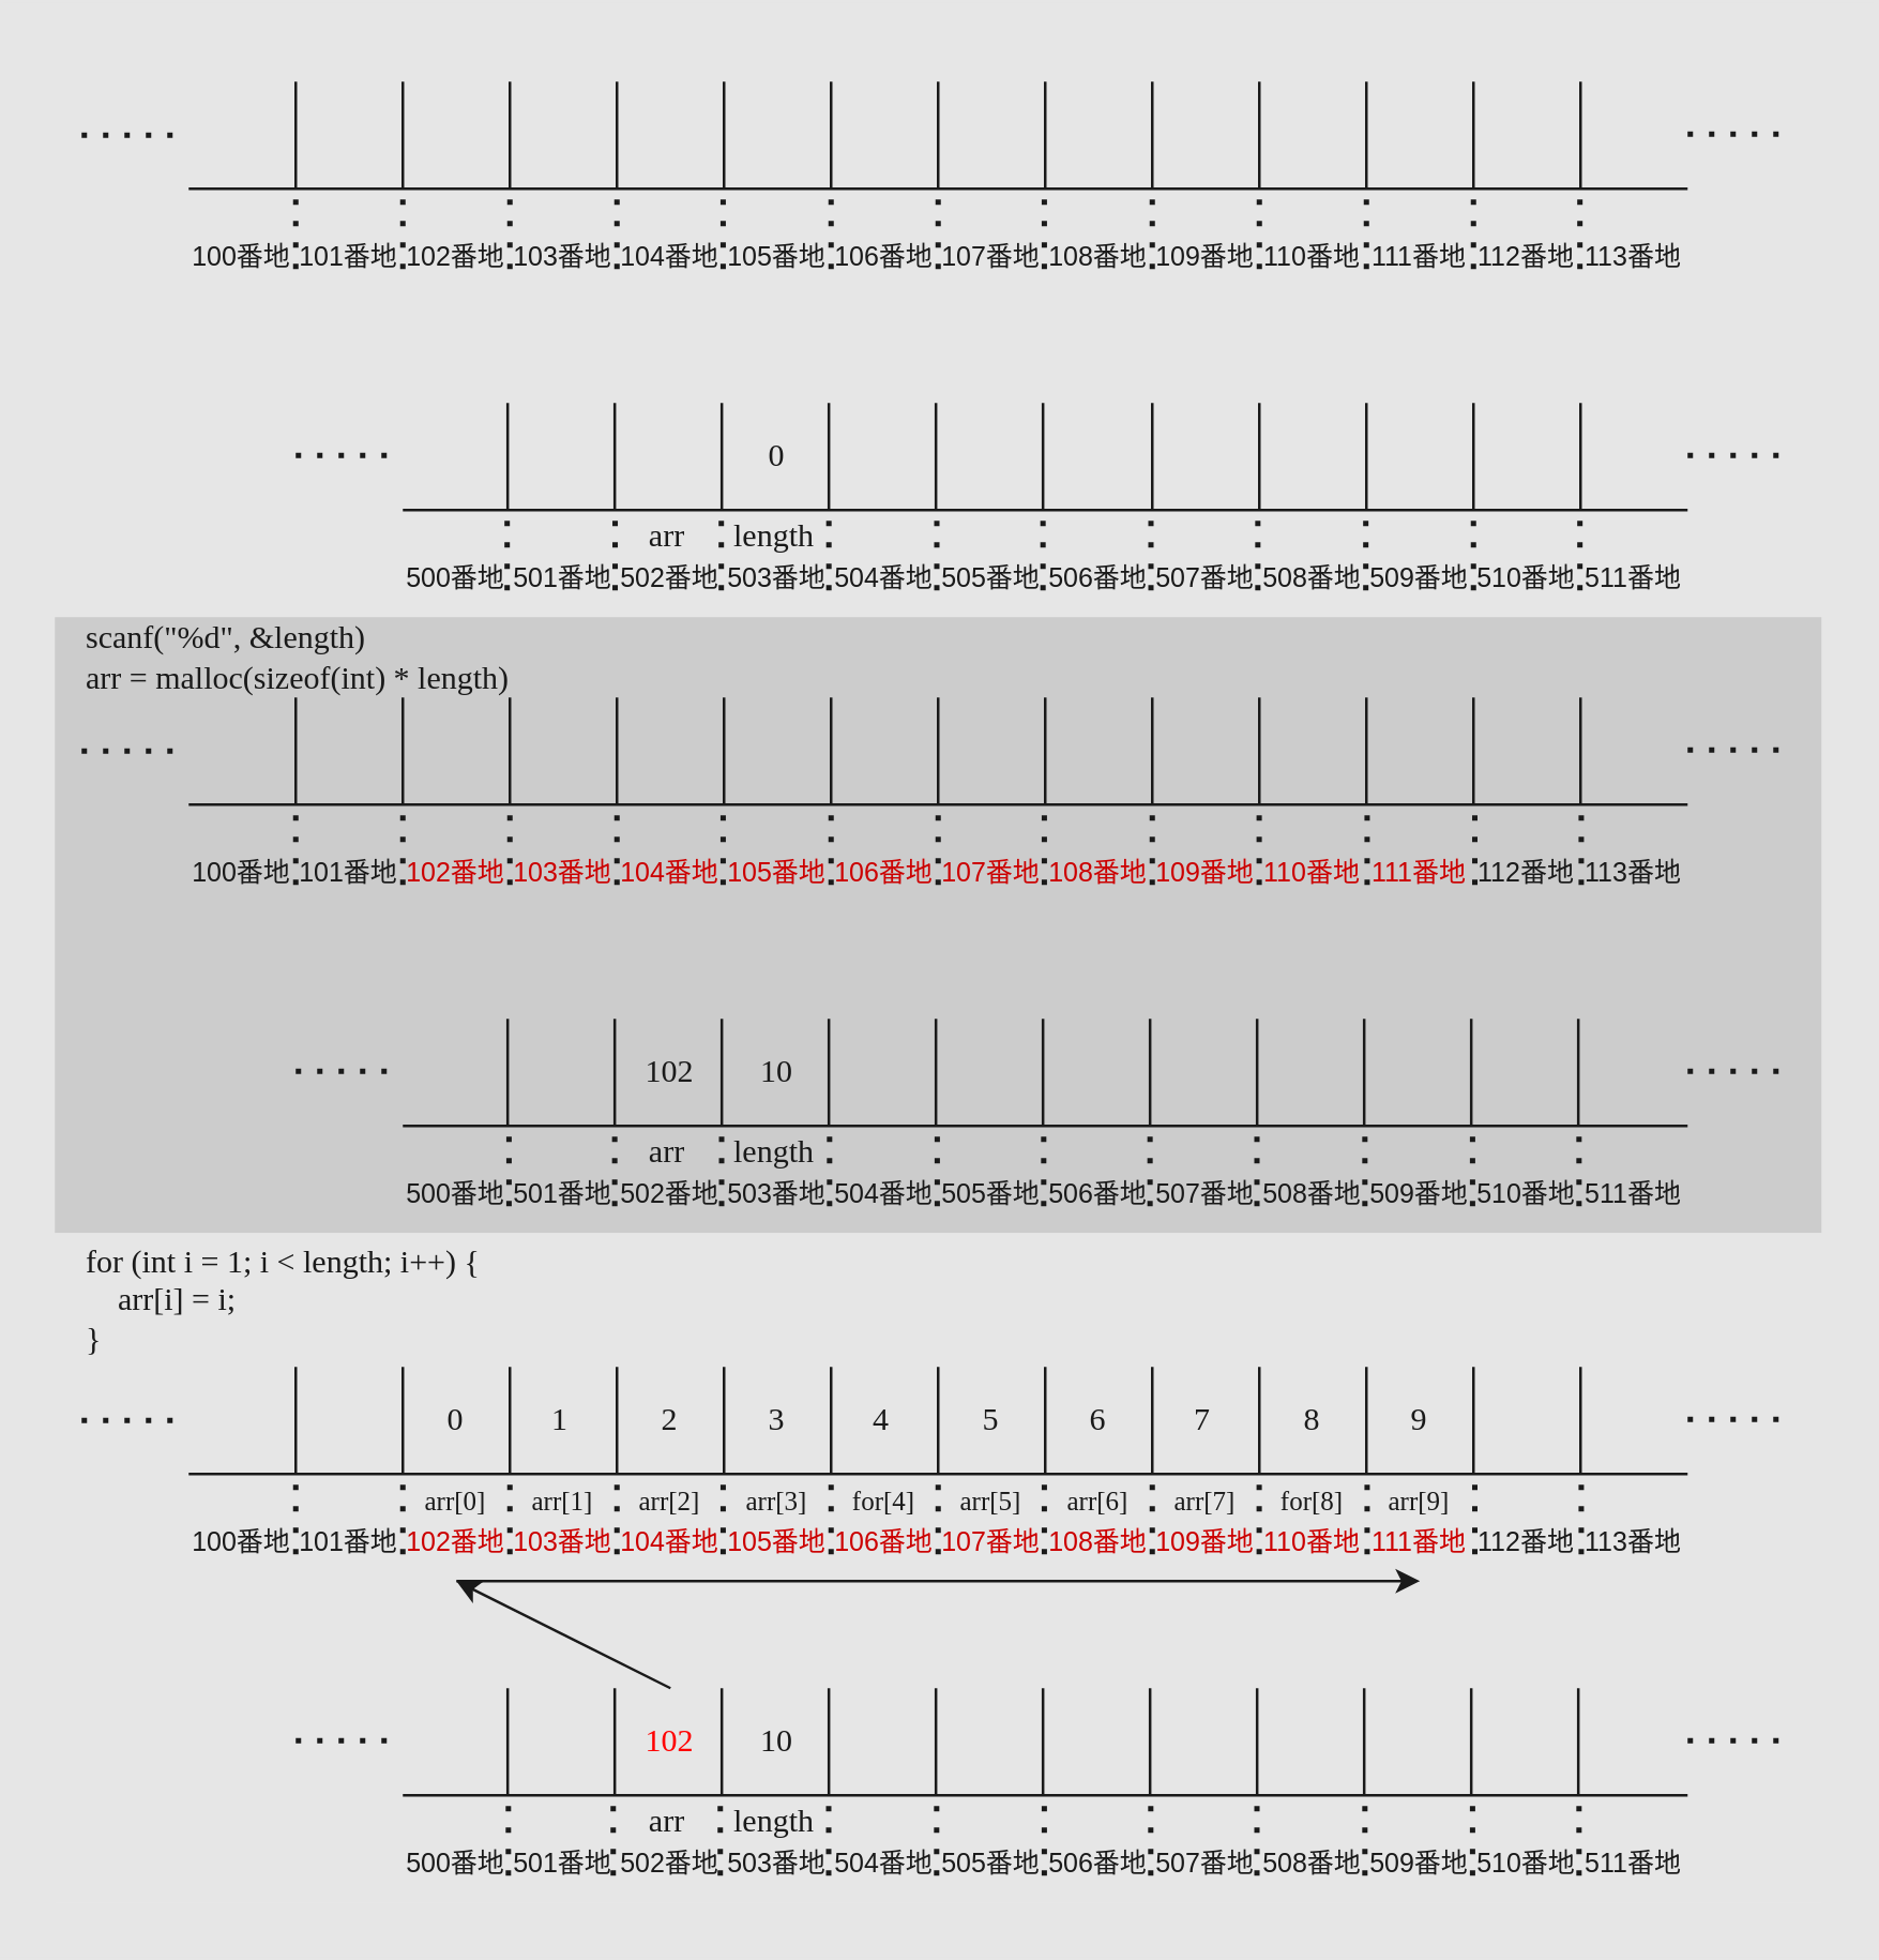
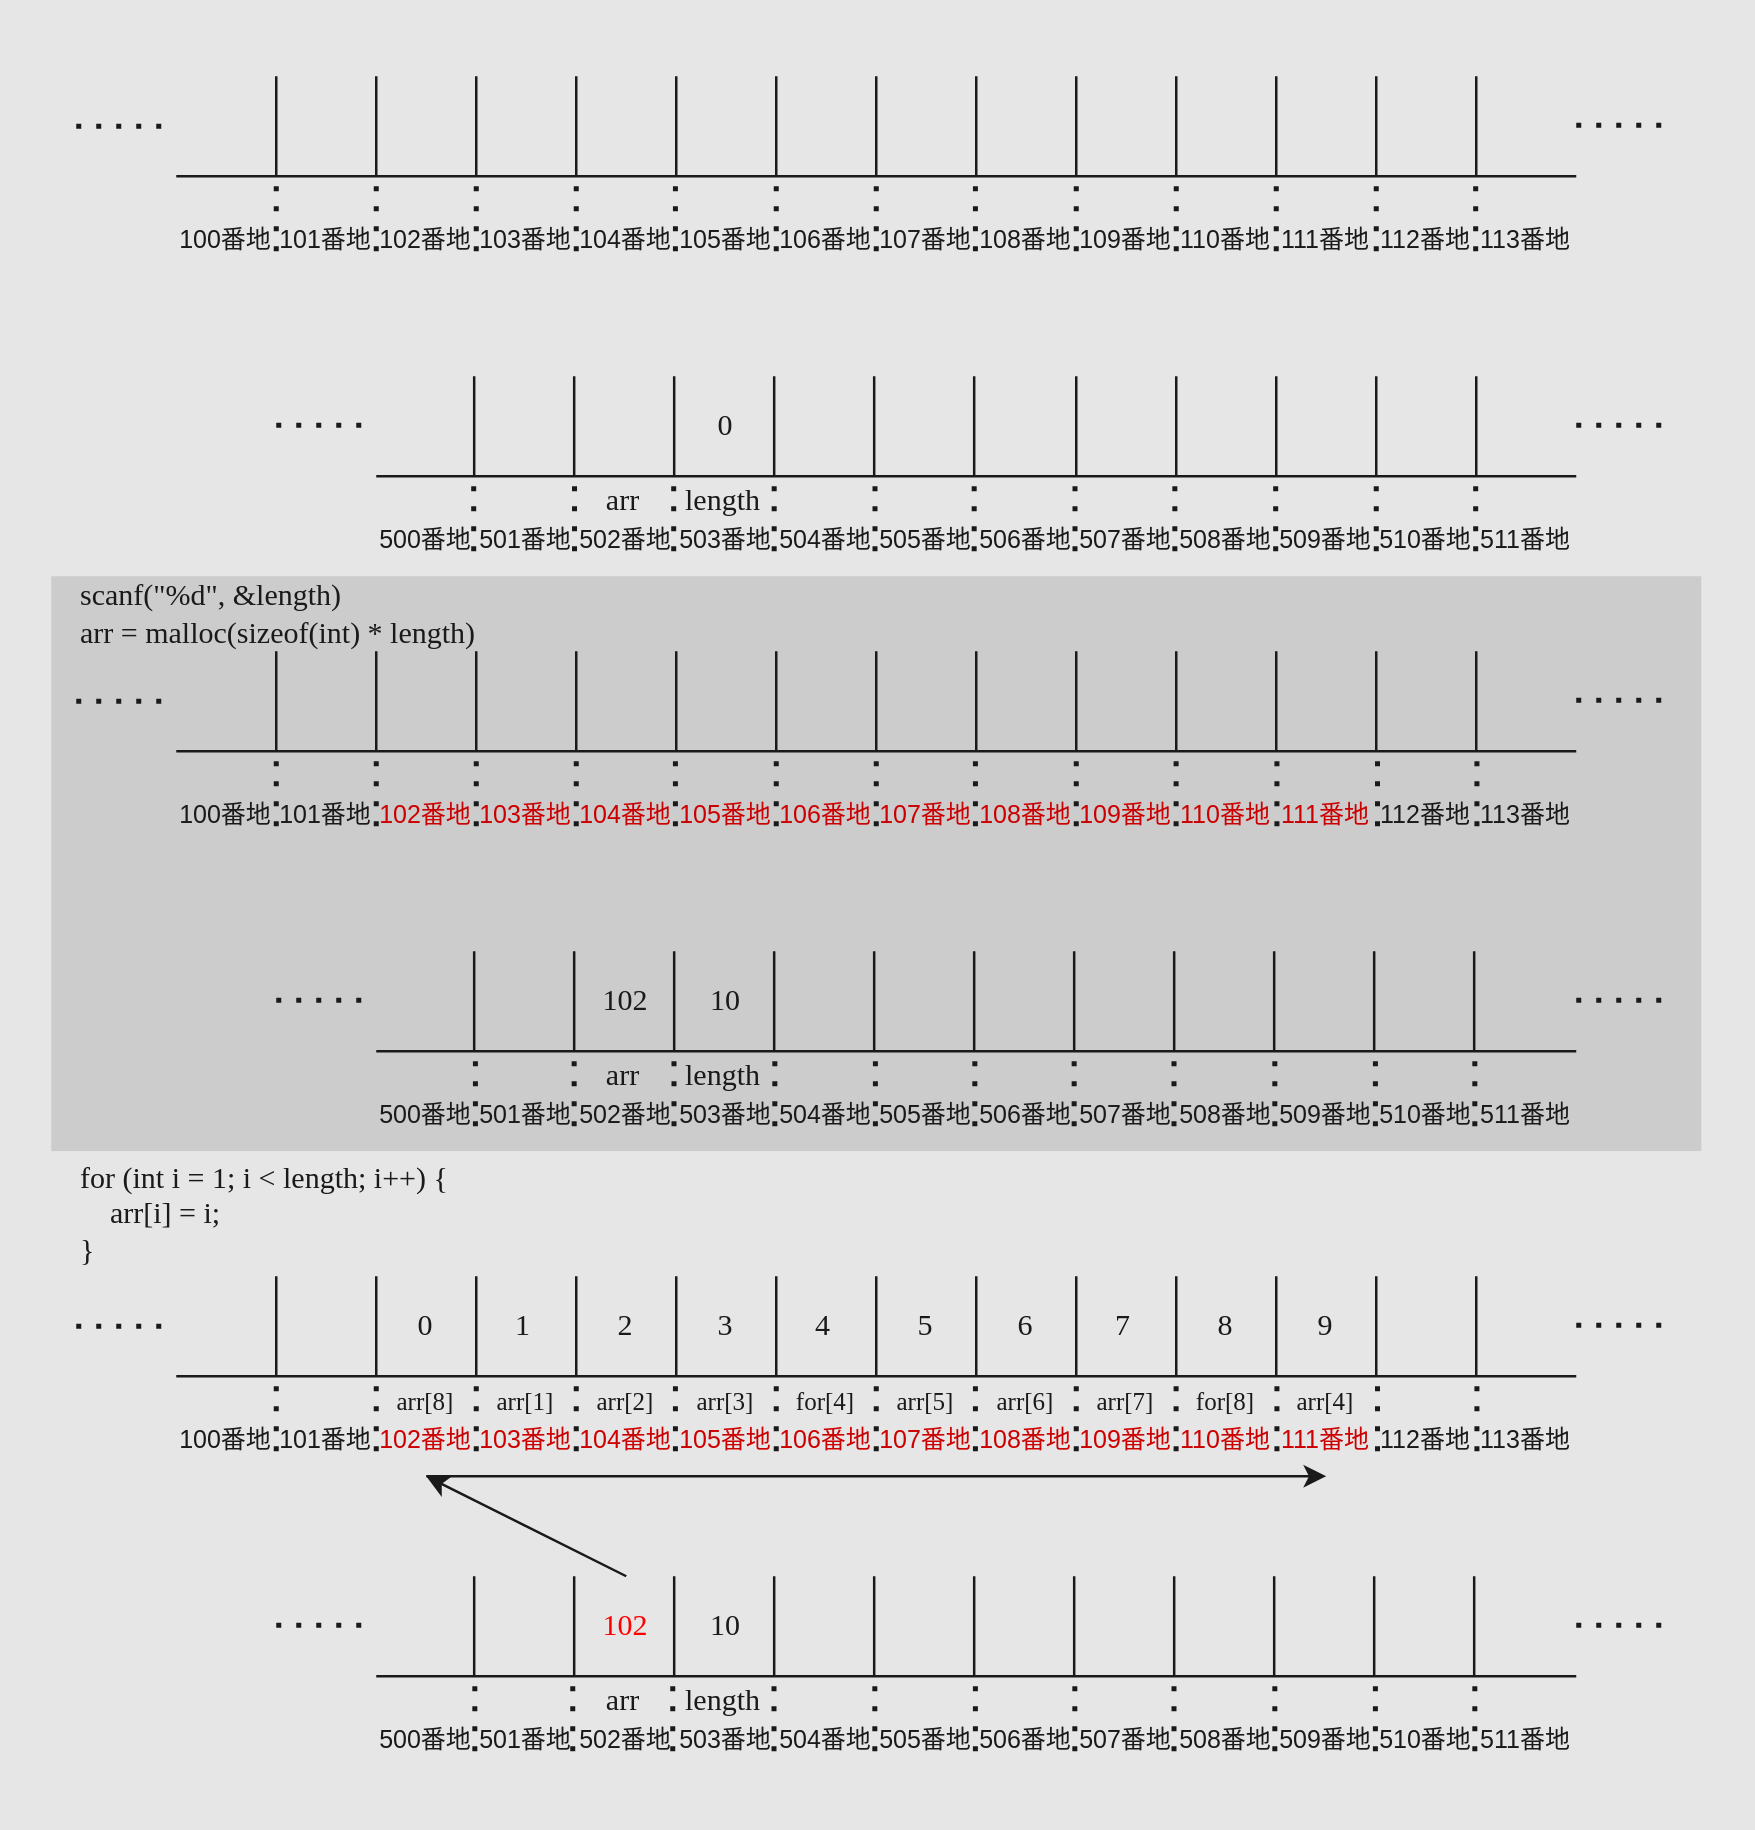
- <mxCell id="211" value="&lt;font face=&quot;Jetbrains mono&quot; style=&quot;font-size: 10px;&quot;&gt;arr[0]&lt;/font&gt;" style="text;html=1;strokeColor=none;fillColor=none;align=center;verticalAlign=middle;whiteSpace=wrap;rounded=0;fontColor=#1A1A1A;fontSize=10;" vertex="1" parent="1"><mxGeometry x="150" y="550" width="40" height="20" as="geometry" /></mxCell>
+ <mxCell id="211" value="&lt;font face=&quot;Jetbrains mono&quot; style=&quot;font-size: 10px;&quot;&gt;arr[8]&lt;/font&gt;" style="text;html=1;strokeColor=none;fillColor=none;align=center;verticalAlign=middle;whiteSpace=wrap;rounded=0;fontColor=#1A1A1A;fontSize=10;" vertex="1" parent="1"><mxGeometry x="150" y="550" width="40" height="20" as="geometry" /></mxCell>
- <mxCell id="220" value="&lt;font face=&quot;Jetbrains mono&quot; style=&quot;font-size: 10px;&quot;&gt;arr[9]&lt;/font&gt;" style="text;html=1;strokeColor=none;fillColor=none;align=center;verticalAlign=middle;whiteSpace=wrap;rounded=0;fontColor=#1A1A1A;fontSize=10;" vertex="1" parent="1"><mxGeometry x="510" y="550" width="40" height="20" as="geometry" /></mxCell>
+ <mxCell id="220" value="&lt;font face=&quot;Jetbrains mono&quot; style=&quot;font-size: 10px;&quot;&gt;arr[4]&lt;/font&gt;" style="text;html=1;strokeColor=none;fillColor=none;align=center;verticalAlign=middle;whiteSpace=wrap;rounded=0;fontColor=#1A1A1A;fontSize=10;" vertex="1" parent="1"><mxGeometry x="510" y="550" width="40" height="20" as="geometry" /></mxCell>
